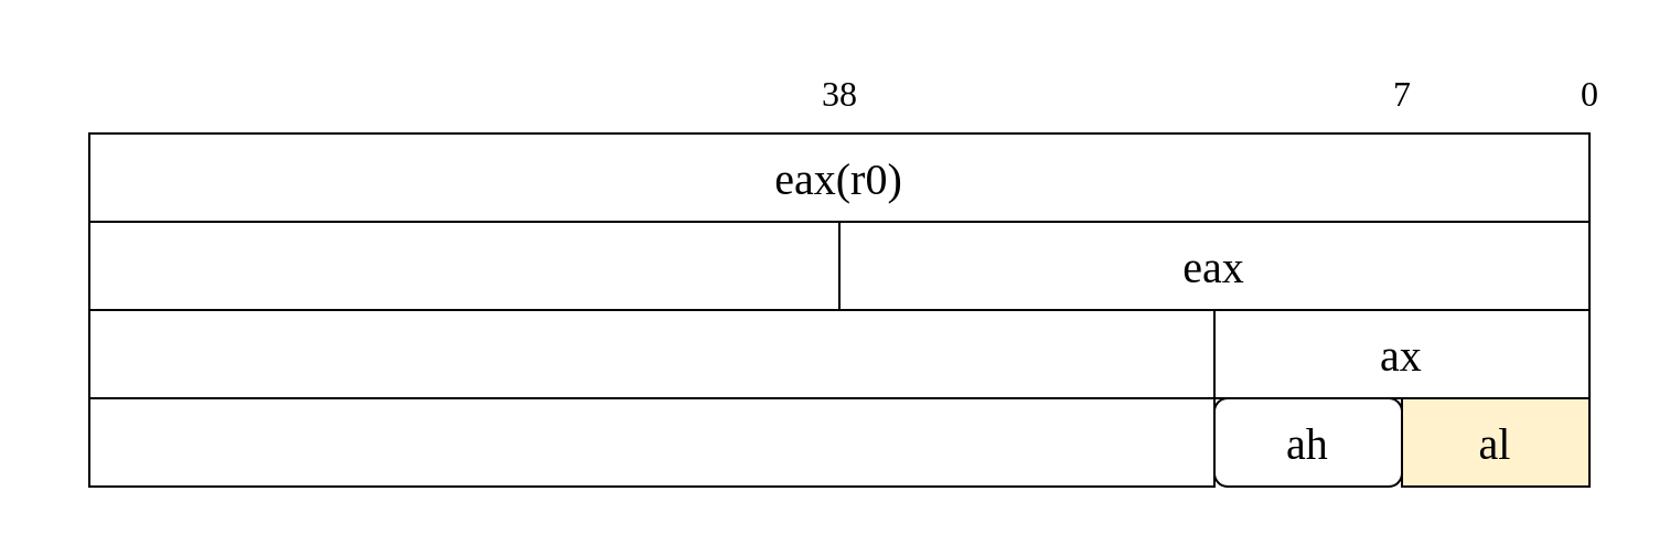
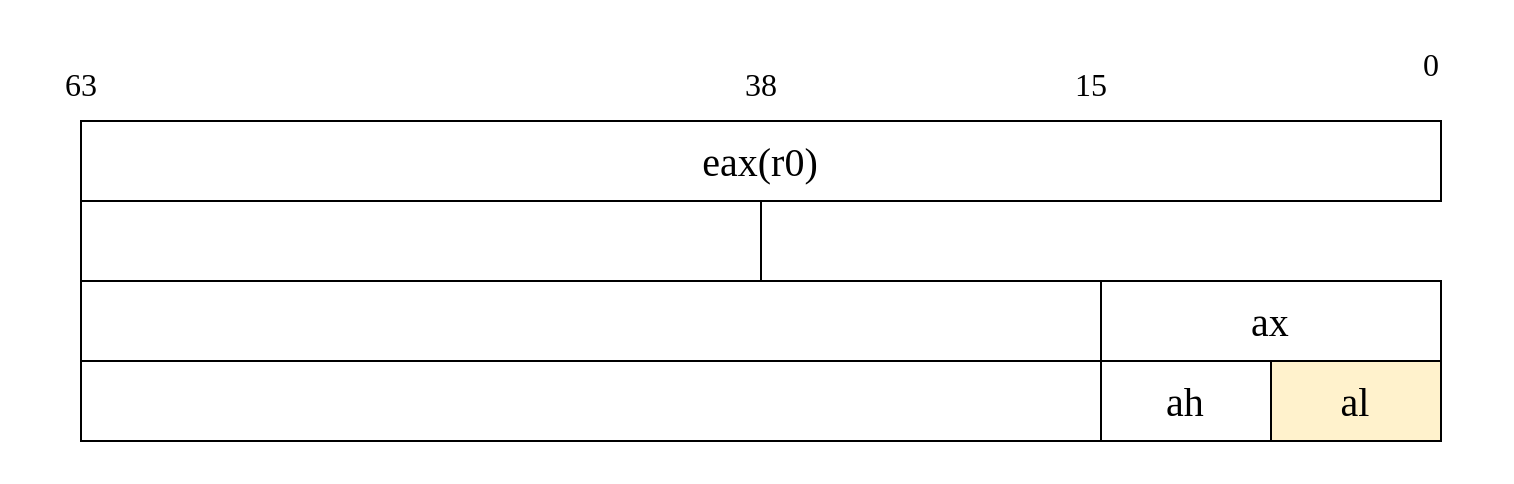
+ <mxCell id="14" value="&lt;font style=&quot;font-size: 16px;&quot;&gt;63&lt;/font&gt;" style="text;html=1;resizable=0;autosize=1;align=center;verticalAlign=middle;points=[];fillColor=none;strokeColor=none;rounded=0;fontFamily=Lucida Console;fontSize=20;" parent="1" vertex="1"><mxGeometry x="20" y="20" width="40" height="40" as="geometry" /></mxCell>
+ <mxCell id="12" value="&lt;font style=&quot;font-size: 16px;&quot;&gt;15&lt;/font&gt;" style="text;html=1;resizable=0;autosize=1;align=center;verticalAlign=middle;points=[];fillColor=none;strokeColor=none;rounded=0;fontFamily=Lucida Console;fontSize=20;" parent="1" vertex="1"><mxGeometry x="525" y="20" width="40" height="40" as="geometry" /></mxCell>
- <mxCell id="11" value="&lt;font style=&quot;font-size: 16px;&quot;&gt;7&lt;/font&gt;" style="text;html=1;resizable=0;autosize=1;align=center;verticalAlign=middle;points=[];fillColor=none;strokeColor=none;rounded=0;fontFamily=Lucida Console;fontSize=20;" parent="1" vertex="1"><mxGeometry x="620" y="20" width="30" height="40" as="geometry" /></mxCell>
- <mxCell id="10" value="&lt;font style=&quot;font-size: 16px;&quot;&gt;0&lt;/font&gt;" style="text;html=1;resizable=0;autosize=1;align=center;verticalAlign=middle;points=[];fillColor=none;strokeColor=none;rounded=0;fontFamily=Lucida Console;fontSize=20;" parent="1" vertex="1"><mxGeometry x="705" y="20" width="30" height="40" as="geometry" /></mxCell>
+ <mxCell id="10" value="&lt;font style=&quot;font-size: 16px;&quot;&gt;0&lt;/font&gt;" style="text;html=1;resizable=0;autosize=1;align=center;verticalAlign=middle;points=[];fillColor=none;strokeColor=none;rounded=0;fontFamily=Lucida Console;fontSize=20;" parent="1" vertex="1"><mxGeometry x="700" y="10" width="30" height="40" as="geometry" /></mxCell>
- <mxCell id="4" value="&lt;font style=&quot;font-size: 20px;&quot; face=&quot;Lucida Console&quot;&gt;eax&lt;/font&gt;" style="rounded=0;whiteSpace=wrap;html=1;" parent="1" vertex="1"><mxGeometry x="380" y="100" width="340" height="40" as="geometry" /></mxCell>
- <mxCell id="6" value="&lt;font style=&quot;font-size: 20px;&quot; face=&quot;Lucida Console&quot;&gt;ah&lt;/font&gt;" style="whiteSpace=wrap;html=1;rounded=1;" parent="1" vertex="1"><mxGeometry x="550" y="180" width="85" height="40" as="geometry" /></mxCell>
+ <mxCell id="6" value="&lt;font style=&quot;font-size: 20px;&quot; face=&quot;Lucida Console&quot;&gt;ah&lt;/font&gt;" style="rounded=0;whiteSpace=wrap;html=1;" parent="1" vertex="1"><mxGeometry x="550" y="180" width="85" height="40" as="geometry" /></mxCell>
